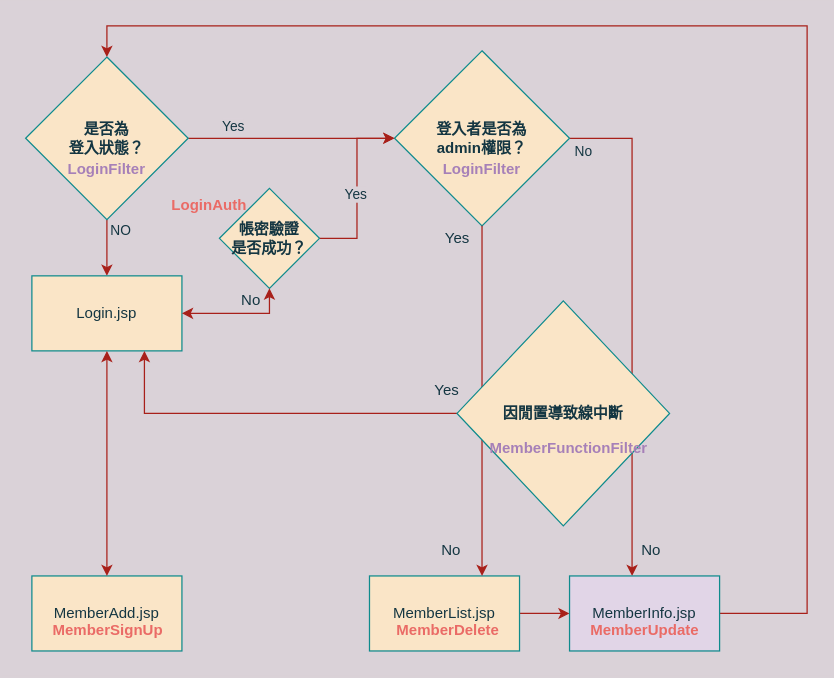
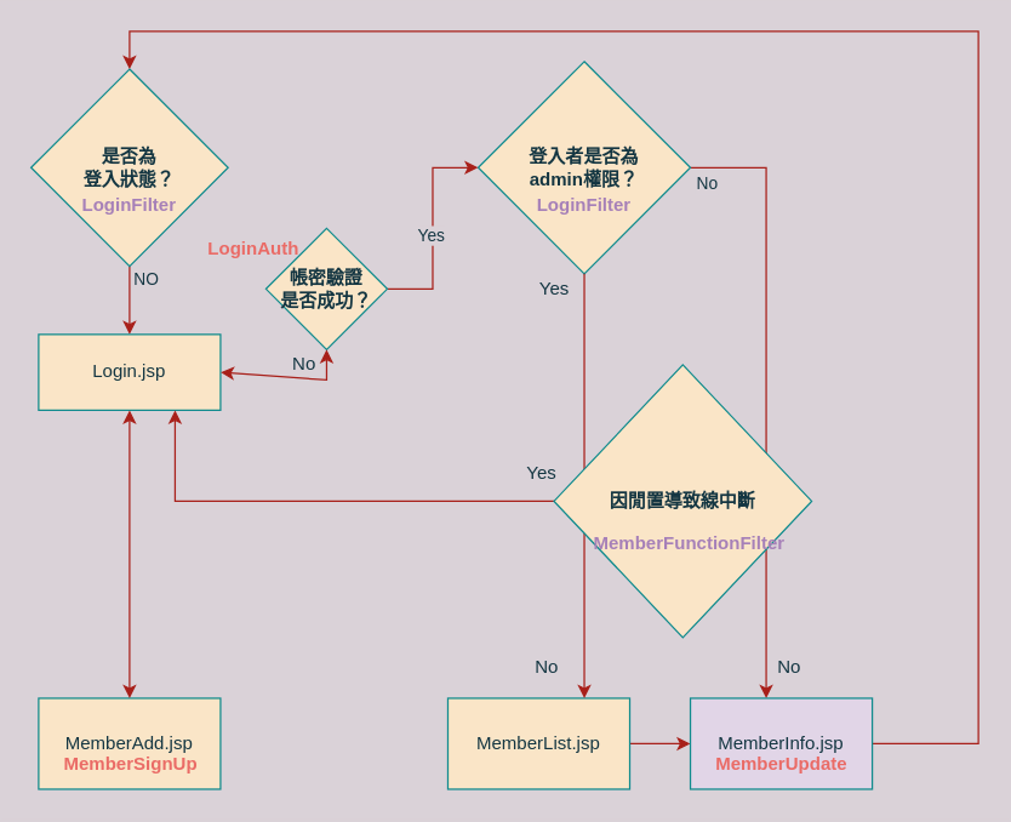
- <mxCell id="4" style="edgeStyle=orthogonalEdgeStyle;rounded=0;orthogonalLoop=1;jettySize=auto;html=1;entryX=0;entryY=0.5;entryDx=0;entryDy=0;labelBackgroundColor=#DAD2D8;strokeColor=#A8201A;fontColor=#143642;" edge="1" parent="1" source="6" target="10"><mxGeometry relative="1" as="geometry" /></mxCell>
- <mxCell id="5" value="Yes" style="edgeLabel;html=1;align=center;verticalAlign=middle;resizable=0;points=[];fontColor=#143642;arcSize=18;labelBackgroundColor=#DAD2D8;" vertex="1" connectable="0" parent="4"><mxGeometry x="-0.5" y="4" relative="1" as="geometry"><mxPoint x="-6" y="-6" as="offset" /></mxGeometry></mxCell>
- <mxCell id="7" value="Login.jsp" style="rounded=0;whiteSpace=wrap;html=1;fillColor=#FAE5C7;strokeColor=#0F8B8D;fontColor=#143642;" vertex="1" parent="1"><mxGeometry x="25" y="220" width="120" height="60" as="geometry" /></mxCell>
+ <mxCell id="7" value="Login.jsp" style="rounded=0;whiteSpace=wrap;html=1;fillColor=#FAE5C7;strokeColor=#0F8B8D;fontColor=#143642;" vertex="1" parent="1"><mxGeometry x="25" y="220" width="120" height="50" as="geometry" /></mxCell>
- <mxCell id="34" value="MemberDelete" style="text;whiteSpace=wrap;html=1;fontColor=#EA6B66;fontStyle=1" vertex="1" parent="1"><mxGeometry x="315" y="490" width="100" height="30" as="geometry" /></mxCell>
